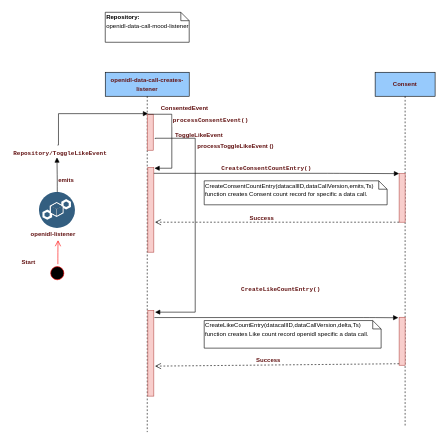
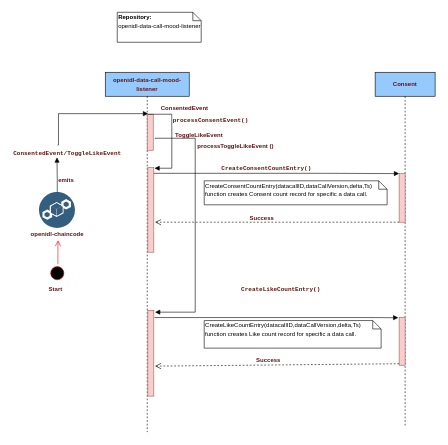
- <mxCell id="32" value="&lt;span style=&quot;text-align: center&quot;&gt;&lt;font style=&quot;font-size: 10px&quot;&gt;&lt;b&gt;Repository:&lt;/b&gt;&lt;br&gt;openidl-data-call-mood-listener&lt;/font&gt;&lt;/span&gt;" style="shape=note;whiteSpace=wrap;html=1;size=14;verticalAlign=top;align=left;spacingTop=-6;fillColor=#FFFFFF;" vertex="1" parent="1"><mxGeometry x="175" y="20" width="140" height="50" as="geometry" /></mxCell>
+ <mxCell id="32" value="&lt;span style=&quot;text-align: center&quot;&gt;&lt;font style=&quot;font-size: 10px&quot;&gt;&lt;b&gt;Repository:&lt;/b&gt;&lt;br&gt;openidl-data-call-mood-listener&lt;/font&gt;&lt;/span&gt;" style="shape=note;whiteSpace=wrap;html=1;size=14;verticalAlign=top;align=left;spacingTop=-6;fillColor=#FFFFFF;" vertex="1" parent="1"><mxGeometry x="195" y="20" width="140" height="50" as="geometry" /></mxCell>
- <mxCell id="2" value="&lt;font style=&quot;font-size: 10px&quot; color=&quot;#631414&quot;&gt;&lt;b&gt;openidl-data-call-creates-listener&lt;/b&gt;&lt;/font&gt;" style="shape=umlLifeline;perimeter=lifelinePerimeter;whiteSpace=wrap;html=1;container=1;collapsible=0;recursiveResize=0;outlineConnect=0;fillColor=#97CAFC;" vertex="1" parent="1"><mxGeometry x="175" y="120" width="140" height="600" as="geometry" /></mxCell>
+ <mxCell id="2" value="&lt;font style=&quot;font-size: 10px&quot; color=&quot;#631414&quot;&gt;&lt;b&gt;openidl-data-call-mood-listener&lt;/b&gt;&lt;/font&gt;" style="shape=umlLifeline;perimeter=lifelinePerimeter;whiteSpace=wrap;html=1;container=1;collapsible=0;recursiveResize=0;outlineConnect=0;fillColor=#97CAFC;" vertex="1" parent="1"><mxGeometry x="175" y="120" width="140" height="600" as="geometry" /></mxCell>
- <mxCell id="7" value="&lt;div style=&quot;background-color: rgb(255 , 255 , 254) ; font-family: &amp;#34;consolas&amp;#34; , &amp;#34;courier new&amp;#34; , monospace ; line-height: 22px ; white-space: pre&quot;&gt;&lt;font style=&quot;font-size: 10px&quot; color=&quot;#631414&quot;&gt;&lt;b&gt;Repository/ToggleLikeEvent&lt;/b&gt;&lt;/font&gt;&lt;/div&gt;" style="text;html=1;resizable=0;points=[];autosize=1;align=left;verticalAlign=top;spacingTop=-4;" vertex="1" parent="1"><mxGeometry x="20" y="242" width="180" height="20" as="geometry" /></mxCell>
+ <mxCell id="7" value="&lt;div style=&quot;background-color: rgb(255 , 255 , 254) ; font-family: &amp;#34;consolas&amp;#34; , &amp;#34;courier new&amp;#34; , monospace ; line-height: 22px ; white-space: pre&quot;&gt;&lt;font style=&quot;font-size: 10px&quot; color=&quot;#631414&quot;&gt;&lt;b&gt;ConsentedEvent/ToggleLikeEvent&lt;/b&gt;&lt;/font&gt;&lt;/div&gt;" style="text;html=1;resizable=0;points=[];autosize=1;align=left;verticalAlign=top;spacingTop=-4;" vertex="1" parent="1"><mxGeometry x="20" y="242" width="180" height="20" as="geometry" /></mxCell>
- <mxCell id="19" value="&lt;font style=&quot;font-size: 10px&quot;&gt;CreateConsentCountEntry(datacallID,dataCallVersion,emits,Ts)&lt;br&gt;function creates Consent count record for specific a data call.&lt;/font&gt;" style="shape=note;whiteSpace=wrap;html=1;size=14;verticalAlign=top;align=left;spacingTop=-6;fillColor=#FFFFFF;" vertex="1" parent="1"><mxGeometry x="340" y="301" width="305" height="40" as="geometry" /></mxCell>
+ <mxCell id="19" value="&lt;font style=&quot;font-size: 10px&quot;&gt;CreateConsentCountEntry(datacallID,dataCallVersion,delta,Ts)&lt;br&gt;function creates Consent count record for specific a data call.&lt;/font&gt;" style="shape=note;whiteSpace=wrap;html=1;size=14;verticalAlign=top;align=left;spacingTop=-6;fillColor=#FFFFFF;" vertex="1" parent="1"><mxGeometry x="340" y="301" width="305" height="40" as="geometry" /></mxCell>
- <mxCell id="11" value="&lt;font style=&quot;font-size: 10px&quot; color=&quot;#631414&quot;&gt;&lt;b&gt;openidl-listener&lt;/b&gt;&lt;/font&gt;" style="text;html=1;resizable=0;points=[];autosize=1;align=left;verticalAlign=top;spacingTop=-4;" vertex="1" parent="1"><mxGeometry x="49" y="380" width="100" height="20" as="geometry" /></mxCell>
+ <mxCell id="11" value="&lt;font style=&quot;font-size: 10px&quot; color=&quot;#631414&quot;&gt;&lt;b&gt;openidl-chaincode&lt;/b&gt;&lt;/font&gt;" style="text;html=1;resizable=0;points=[];autosize=1;align=left;verticalAlign=top;spacingTop=-4;" vertex="1" parent="1"><mxGeometry x="49" y="380" width="100" height="20" as="geometry" /></mxCell>
- <mxCell id="35" value="&lt;font style=&quot;font-size: 10px&quot; color=&quot;#631414&quot;&gt;&lt;b&gt;Start&lt;/b&gt;&lt;/font&gt;" style="text;html=1;resizable=0;points=[];autosize=1;align=left;verticalAlign=top;spacingTop=-4;" vertex="1" parent="1"><mxGeometry x="34" y="426" width="40" height="20" as="geometry" /></mxCell>
+ <mxCell id="35" value="&lt;font style=&quot;font-size: 10px&quot; color=&quot;#631414&quot;&gt;&lt;b&gt;Start&lt;/b&gt;&lt;/font&gt;" style="text;html=1;resizable=0;points=[];autosize=1;align=left;verticalAlign=top;spacingTop=-4;" vertex="1" parent="1"><mxGeometry x="79" y="471" width="40" height="20" as="geometry" /></mxCell>
- <mxCell id="31" value="&lt;span style=&quot;font-size: 10px&quot;&gt;CreateLikeCountEntry(datacallID,dataCallVersion,delta,Ts)&lt;/span&gt;&lt;br style=&quot;font-size: 10px&quot;&gt;&lt;span style=&quot;font-size: 10px&quot;&gt;function creates Like count record openidl specific a data call.&lt;/span&gt;" style="shape=note;whiteSpace=wrap;html=1;size=14;verticalAlign=top;align=left;spacingTop=-6;fillColor=#FFFFFF;" vertex="1" parent="1"><mxGeometry x="340" y="534" width="295" height="46" as="geometry" /></mxCell>
+ <mxCell id="31" value="&lt;span style=&quot;font-size: 10px&quot;&gt;CreateLikeCountEntry(datacallID,dataCallVersion,delta,Ts)&lt;/span&gt;&lt;br style=&quot;font-size: 10px&quot;&gt;&lt;span style=&quot;font-size: 10px&quot;&gt;function creates Like count record for specific a data call.&lt;/span&gt;" style="shape=note;whiteSpace=wrap;html=1;size=14;verticalAlign=top;align=left;spacingTop=-6;fillColor=#FFFFFF;" vertex="1" parent="1"><mxGeometry x="340" y="534" width="295" height="46" as="geometry" /></mxCell>
